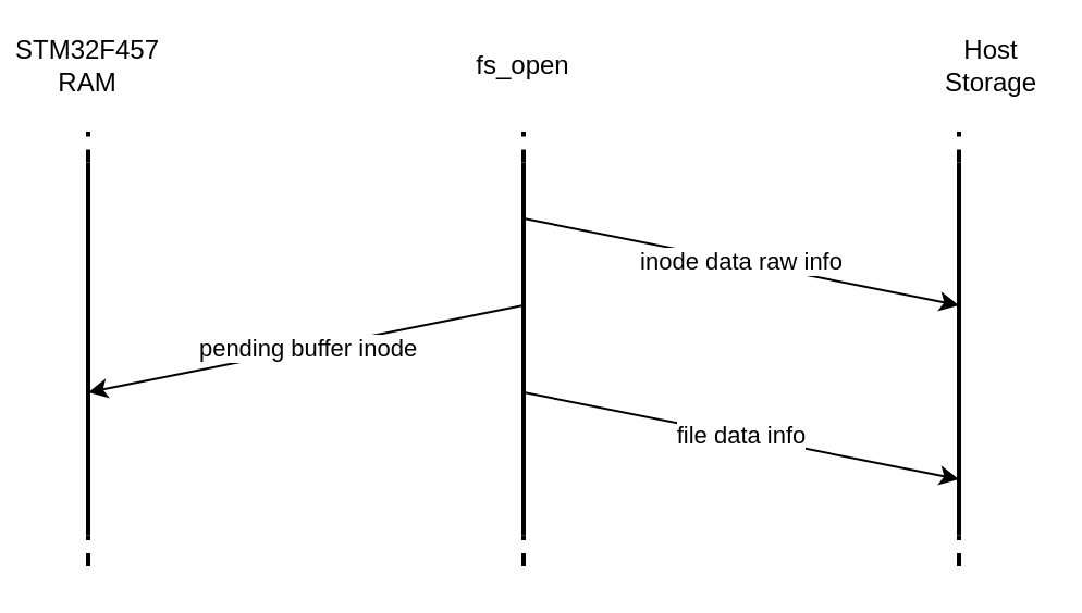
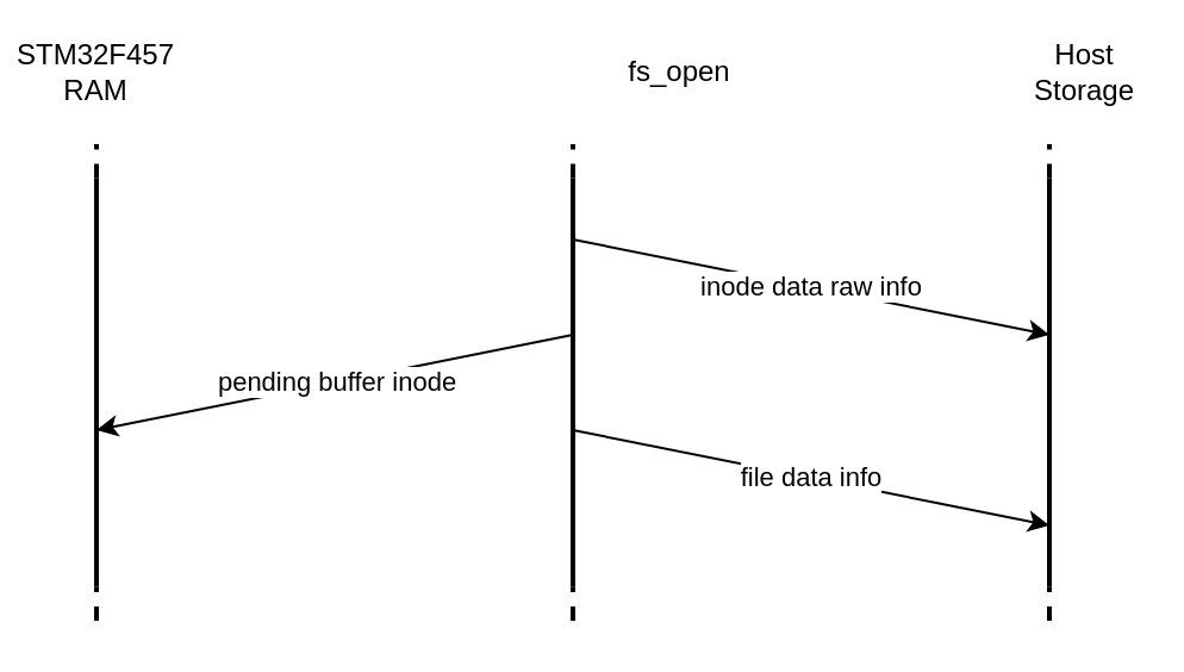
- <mxCell id="22" value="fs_open" style="text;html=1;strokeColor=none;fillColor=none;align=center;verticalAlign=middle;whiteSpace=wrap;rounded=0;" vertex="1" parent="1"><mxGeometry x="220" y="20" width="40" height="20" as="geometry" /></mxCell>
+ <mxCell id="22" value="fs_open" style="text;html=1;strokeColor=none;fillColor=none;align=center;verticalAlign=middle;whiteSpace=wrap;rounded=0;" vertex="1" parent="1"><mxGeometry x="265" y="20" width="40" height="20" as="geometry" /></mxCell>
